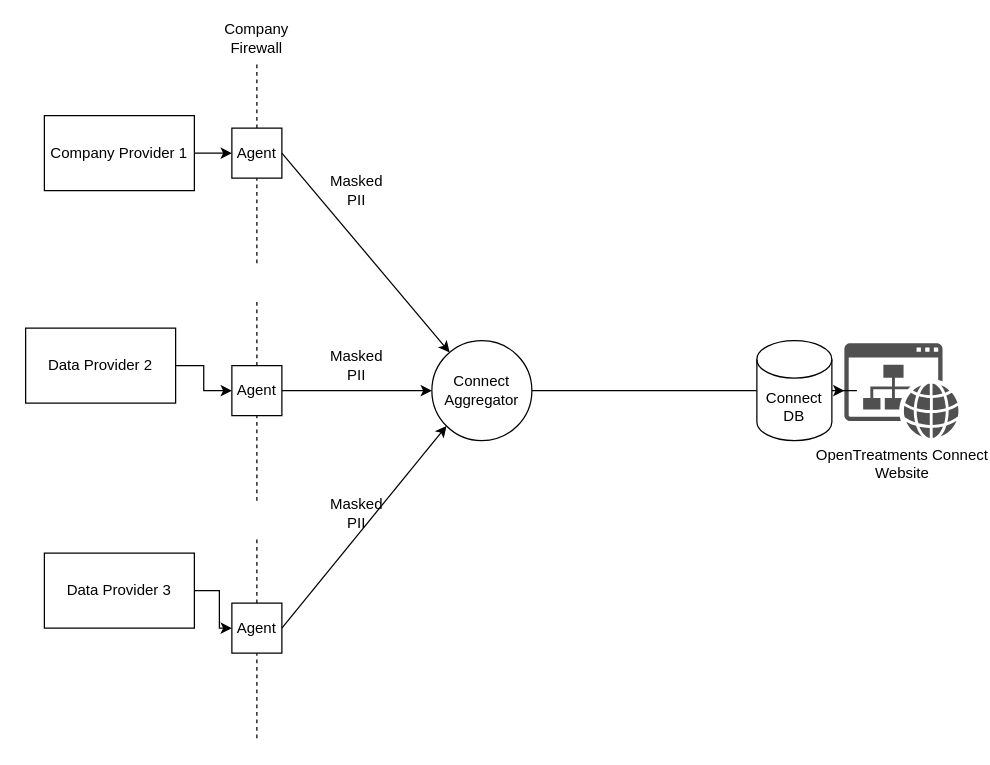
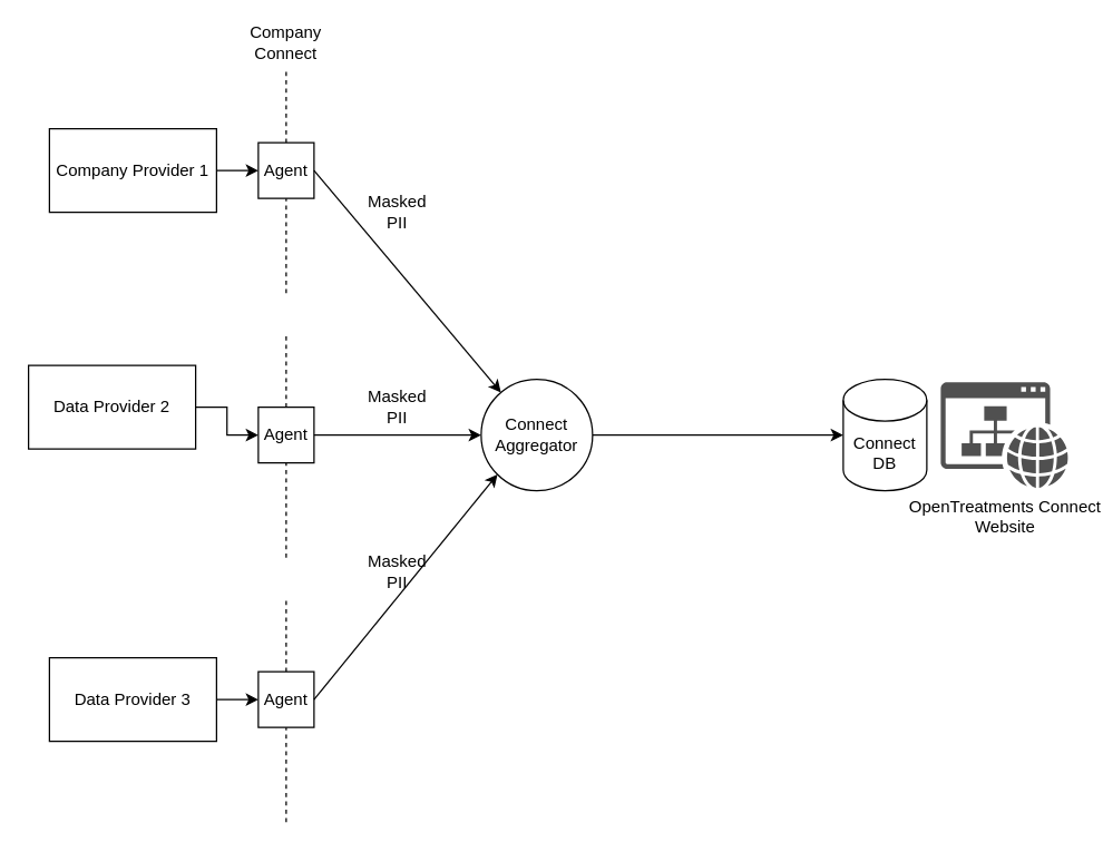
- <mxCell id="7" value="Company Firewall" style="text;html=1;strokeColor=none;fillColor=none;align=center;verticalAlign=middle;whiteSpace=wrap;rounded=0;" vertex="1" parent="1"><mxGeometry x="185" y="20" width="40" height="20" as="geometry" /></mxCell>
+ <mxCell id="7" value="Company Connect" style="text;html=1;strokeColor=none;fillColor=none;align=center;verticalAlign=middle;whiteSpace=wrap;rounded=0;" vertex="1" parent="1"><mxGeometry x="185" y="20" width="40" height="20" as="geometry" /></mxCell>
- <mxCell id="18" value="" style="edgeStyle=orthogonalEdgeStyle;rounded=0;orthogonalLoop=1;jettySize=auto;html=1;endArrow=none;" edge="1" parent="1" source="19" target="28"><mxGeometry relative="1" as="geometry" /></mxCell>
+ <mxCell id="18" value="" style="edgeStyle=orthogonalEdgeStyle;rounded=0;orthogonalLoop=1;jettySize=auto;html=1;" edge="1" parent="1" source="19" target="28"><mxGeometry relative="1" as="geometry" /></mxCell>
- <mxCell id="27" value="" style="edgeStyle=orthogonalEdgeStyle;rounded=0;orthogonalLoop=1;jettySize=auto;html=1;" edge="1" parent="1" source="28" target="26"><mxGeometry relative="1" as="geometry" /></mxCell>
- <mxCell id="15" value="Data Provider 3" style="rounded=0;whiteSpace=wrap;html=1;" vertex="1" parent="1"><mxGeometry x="35" y="442" width="120" height="60" as="geometry" /></mxCell>
+ <mxCell id="15" value="Data Provider 3" style="rounded=0;whiteSpace=wrap;html=1;" vertex="1" parent="1"><mxGeometry x="35" y="472" width="120" height="60" as="geometry" /></mxCell>
